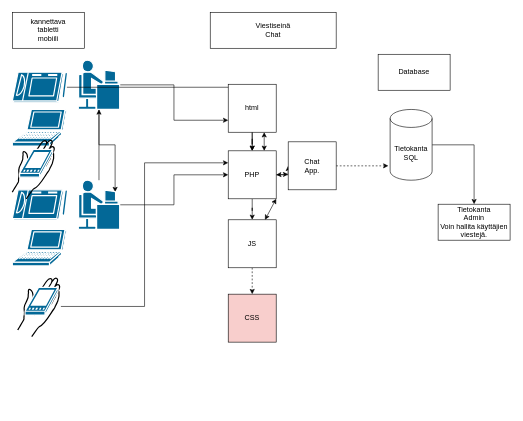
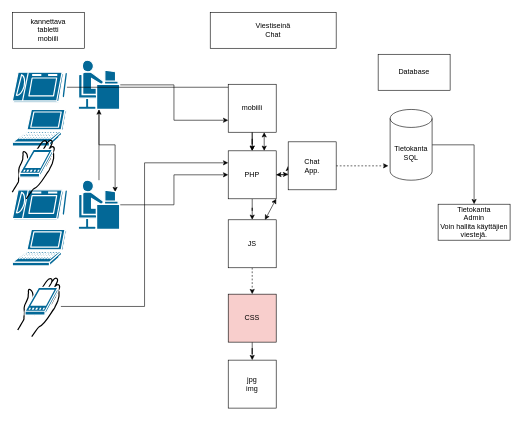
- <mxCell id="20" value="html" style="whiteSpace=wrap;html=1;aspect=fixed;" vertex="1" parent="1"><mxGeometry x="380" y="140" width="80" height="80" as="geometry" /></mxCell>
+ <mxCell id="20" value="mobiili" style="whiteSpace=wrap;html=1;aspect=fixed;" vertex="1" parent="1"><mxGeometry x="380" y="140" width="80" height="80" as="geometry" /></mxCell>
+ <mxCell id="34" value="" style="edgeStyle=orthogonalEdgeStyle;rounded=0;orthogonalLoop=1;jettySize=auto;html=1;" edge="1" parent="1" source="35" target="36"><mxGeometry relative="1" as="geometry" /></mxCell>
+ <mxCell id="36" value="jpg&lt;br&gt;img" style="whiteSpace=wrap;html=1;aspect=fixed;" vertex="1" parent="1"><mxGeometry x="380" y="600" width="80" height="80" as="geometry" /></mxCell>
